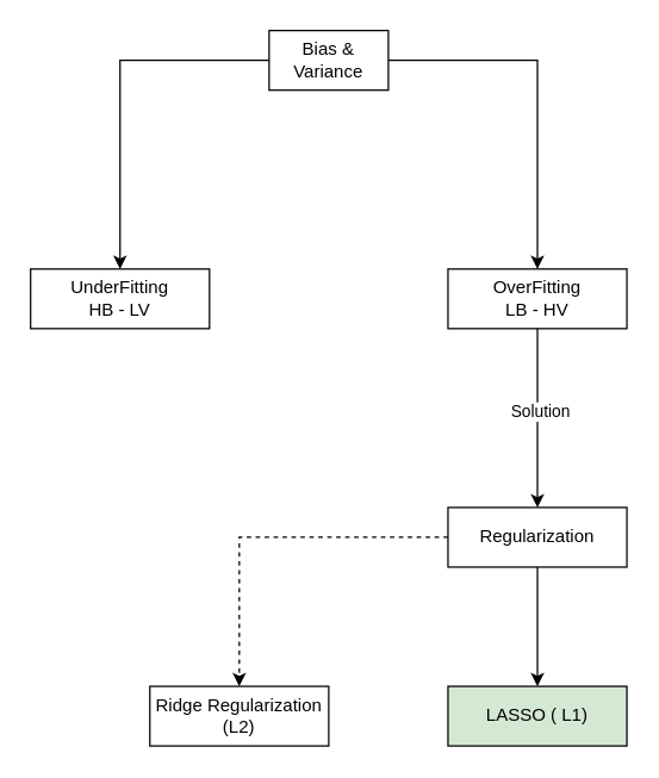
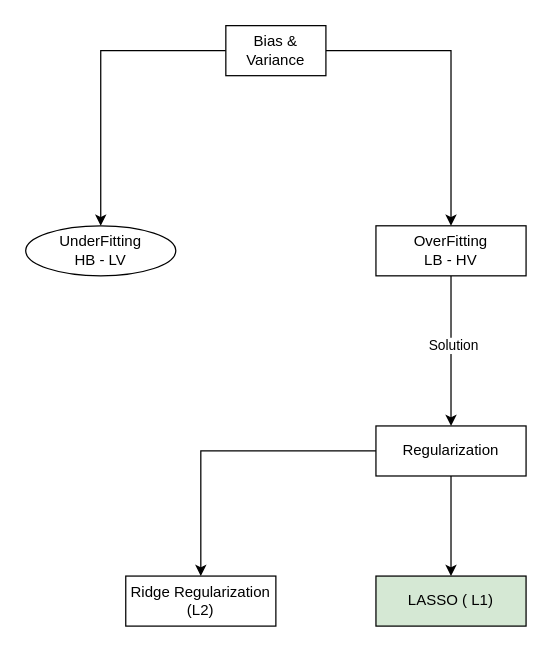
- <mxCell id="5" value="&lt;div&gt;UnderFitting&lt;/div&gt;HB - LV" style="rounded=0;whiteSpace=wrap;html=1;" vertex="1" parent="1"><mxGeometry x="20" y="180" width="120" height="40" as="geometry" /></mxCell>
+ <mxCell id="5" value="&lt;div&gt;UnderFitting&lt;/div&gt;HB - LV" style="ellipse;whiteSpace=wrap;html=1;" vertex="1" parent="1"><mxGeometry x="20" y="180" width="120" height="40" as="geometry" /></mxCell>
- <mxCell id="9" value="" style="edgeStyle=orthogonalEdgeStyle;rounded=0;orthogonalLoop=1;jettySize=auto;html=1;dashed=1;" edge="1" parent="1" source="11" target="12"><mxGeometry relative="1" as="geometry" /></mxCell>
+ <mxCell id="9" value="" style="edgeStyle=orthogonalEdgeStyle;rounded=0;orthogonalLoop=1;jettySize=auto;html=1;" edge="1" parent="1" source="11" target="12"><mxGeometry relative="1" as="geometry" /></mxCell>
